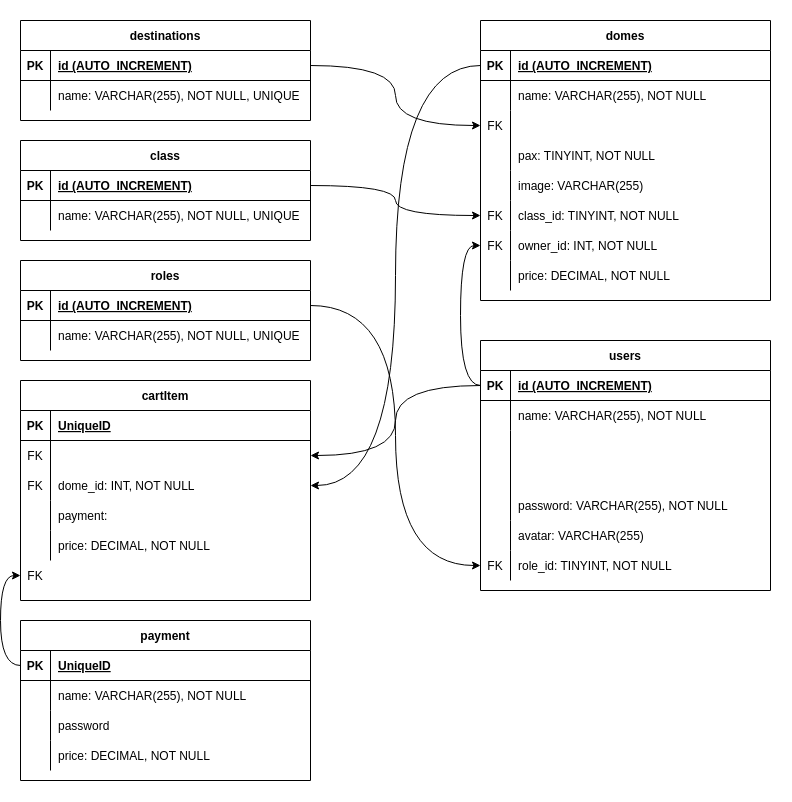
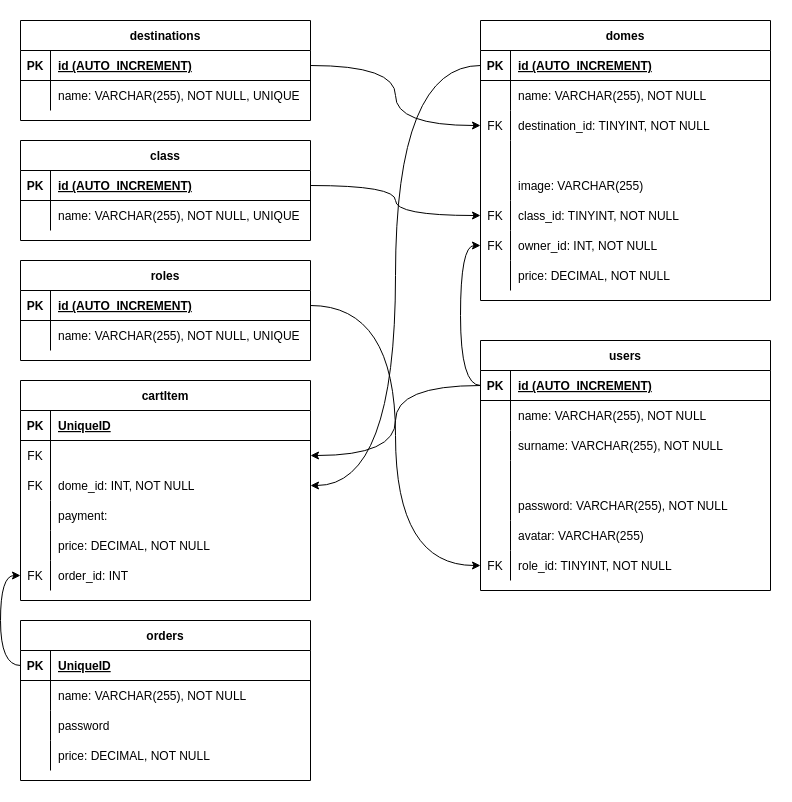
+ <mxCell id="11" value="destination_id: TINYINT, NOT NULL" style="shape=partialRectangle;connectable=0;fillColor=none;top=0;left=0;bottom=0;right=0;align=left;spacingLeft=6;overflow=hidden;" parent="9" vertex="1"><mxGeometry x="30" width="260" height="30" as="geometry" /></mxCell>
- <mxCell id="14" value="pax: TINYINT, NOT NULL" style="shape=partialRectangle;connectable=0;fillColor=none;top=0;left=0;bottom=0;right=0;align=left;spacingLeft=6;overflow=hidden;" parent="12" vertex="1"><mxGeometry x="30" width="260" height="30" as="geometry" /></mxCell>
+ <mxCell id="52" value="surname: VARCHAR(255), NOT NULL" style="shape=partialRectangle;connectable=0;fillColor=none;top=0;left=0;bottom=0;right=0;align=left;spacingLeft=6;overflow=hidden;" parent="50" vertex="1"><mxGeometry x="30" width="260" height="30" as="geometry" /></mxCell>
+ <mxCell id="90" value="order_id: INT" style="shape=partialRectangle;connectable=0;fillColor=none;top=0;left=0;bottom=0;right=0;align=left;spacingLeft=6;overflow=hidden;" vertex="1" parent="88"><mxGeometry x="30" width="260" height="30" as="geometry" /></mxCell>
- <mxCell id="93" value="payment" style="shape=table;startSize=30;container=1;collapsible=1;childLayout=tableLayout;fixedRows=1;rowLines=0;fontStyle=1;align=center;resizeLast=1;" vertex="1" parent="1"><mxGeometry x="20" y="620" width="290" height="160" as="geometry" /></mxCell>
+ <mxCell id="93" value="orders" style="shape=table;startSize=30;container=1;collapsible=1;childLayout=tableLayout;fixedRows=1;rowLines=0;fontStyle=1;align=center;resizeLast=1;" vertex="1" parent="1"><mxGeometry x="20" y="620" width="290" height="160" as="geometry" /></mxCell>
